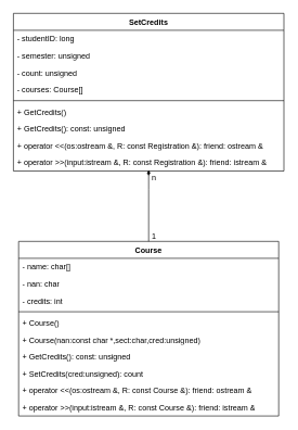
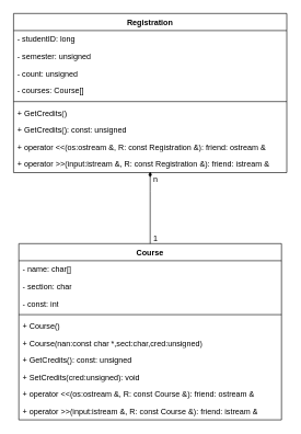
- <mxCell id="2" value="SetCredits" style="swimlane;fontStyle=1;align=center;verticalAlign=top;childLayout=stackLayout;horizontal=1;startSize=26;horizontalStack=0;resizeParent=1;resizeParentMax=0;resizeLast=0;collapsible=1;marginBottom=0;whiteSpace=wrap;html=1;" vertex="1" parent="1"><mxGeometry x="20" y="20" width="416" height="242" as="geometry" /></mxCell>
+ <mxCell id="2" value="Registration" style="swimlane;fontStyle=1;align=center;verticalAlign=top;childLayout=stackLayout;horizontal=1;startSize=26;horizontalStack=0;resizeParent=1;resizeParentMax=0;resizeLast=0;collapsible=1;marginBottom=0;whiteSpace=wrap;html=1;" vertex="1" parent="1"><mxGeometry x="20" y="20" width="416" height="242" as="geometry" /></mxCell>
- <mxCell id="14" value="- nan: char" style="text;strokeColor=none;fillColor=none;align=left;verticalAlign=top;spacingLeft=4;spacingRight=4;overflow=hidden;rotatable=0;points=[[0,0.5],[1,0.5]];portConstraint=eastwest;whiteSpace=wrap;html=1;" vertex="1" parent="12"><mxGeometry y="52" width="400" height="26" as="geometry" /></mxCell>
+ <mxCell id="14" value="- section: char" style="text;strokeColor=none;fillColor=none;align=left;verticalAlign=top;spacingLeft=4;spacingRight=4;overflow=hidden;rotatable=0;points=[[0,0.5],[1,0.5]];portConstraint=eastwest;whiteSpace=wrap;html=1;" vertex="1" parent="12"><mxGeometry y="52" width="400" height="26" as="geometry" /></mxCell>
- <mxCell id="15" value="- credits: int" style="text;strokeColor=none;fillColor=none;align=left;verticalAlign=top;spacingLeft=4;spacingRight=4;overflow=hidden;rotatable=0;points=[[0,0.5],[1,0.5]];portConstraint=eastwest;whiteSpace=wrap;html=1;" vertex="1" parent="12"><mxGeometry y="78" width="400" height="26" as="geometry" /></mxCell>
+ <mxCell id="15" value="- const: int" style="text;strokeColor=none;fillColor=none;align=left;verticalAlign=top;spacingLeft=4;spacingRight=4;overflow=hidden;rotatable=0;points=[[0,0.5],[1,0.5]];portConstraint=eastwest;whiteSpace=wrap;html=1;" vertex="1" parent="12"><mxGeometry y="78" width="400" height="26" as="geometry" /></mxCell>
- <mxCell id="20" value="+ SetCredits(cred:unsigned): count" style="text;strokeColor=none;fillColor=none;align=left;verticalAlign=top;spacingLeft=4;spacingRight=4;overflow=hidden;rotatable=0;points=[[0,0.5],[1,0.5]];portConstraint=eastwest;whiteSpace=wrap;html=1;" vertex="1" parent="12"><mxGeometry y="190" width="400" height="26" as="geometry" /></mxCell>
+ <mxCell id="20" value="+ SetCredits(cred:unsigned): void" style="text;strokeColor=none;fillColor=none;align=left;verticalAlign=top;spacingLeft=4;spacingRight=4;overflow=hidden;rotatable=0;points=[[0,0.5],[1,0.5]];portConstraint=eastwest;whiteSpace=wrap;html=1;" vertex="1" parent="12"><mxGeometry y="190" width="400" height="26" as="geometry" /></mxCell>
